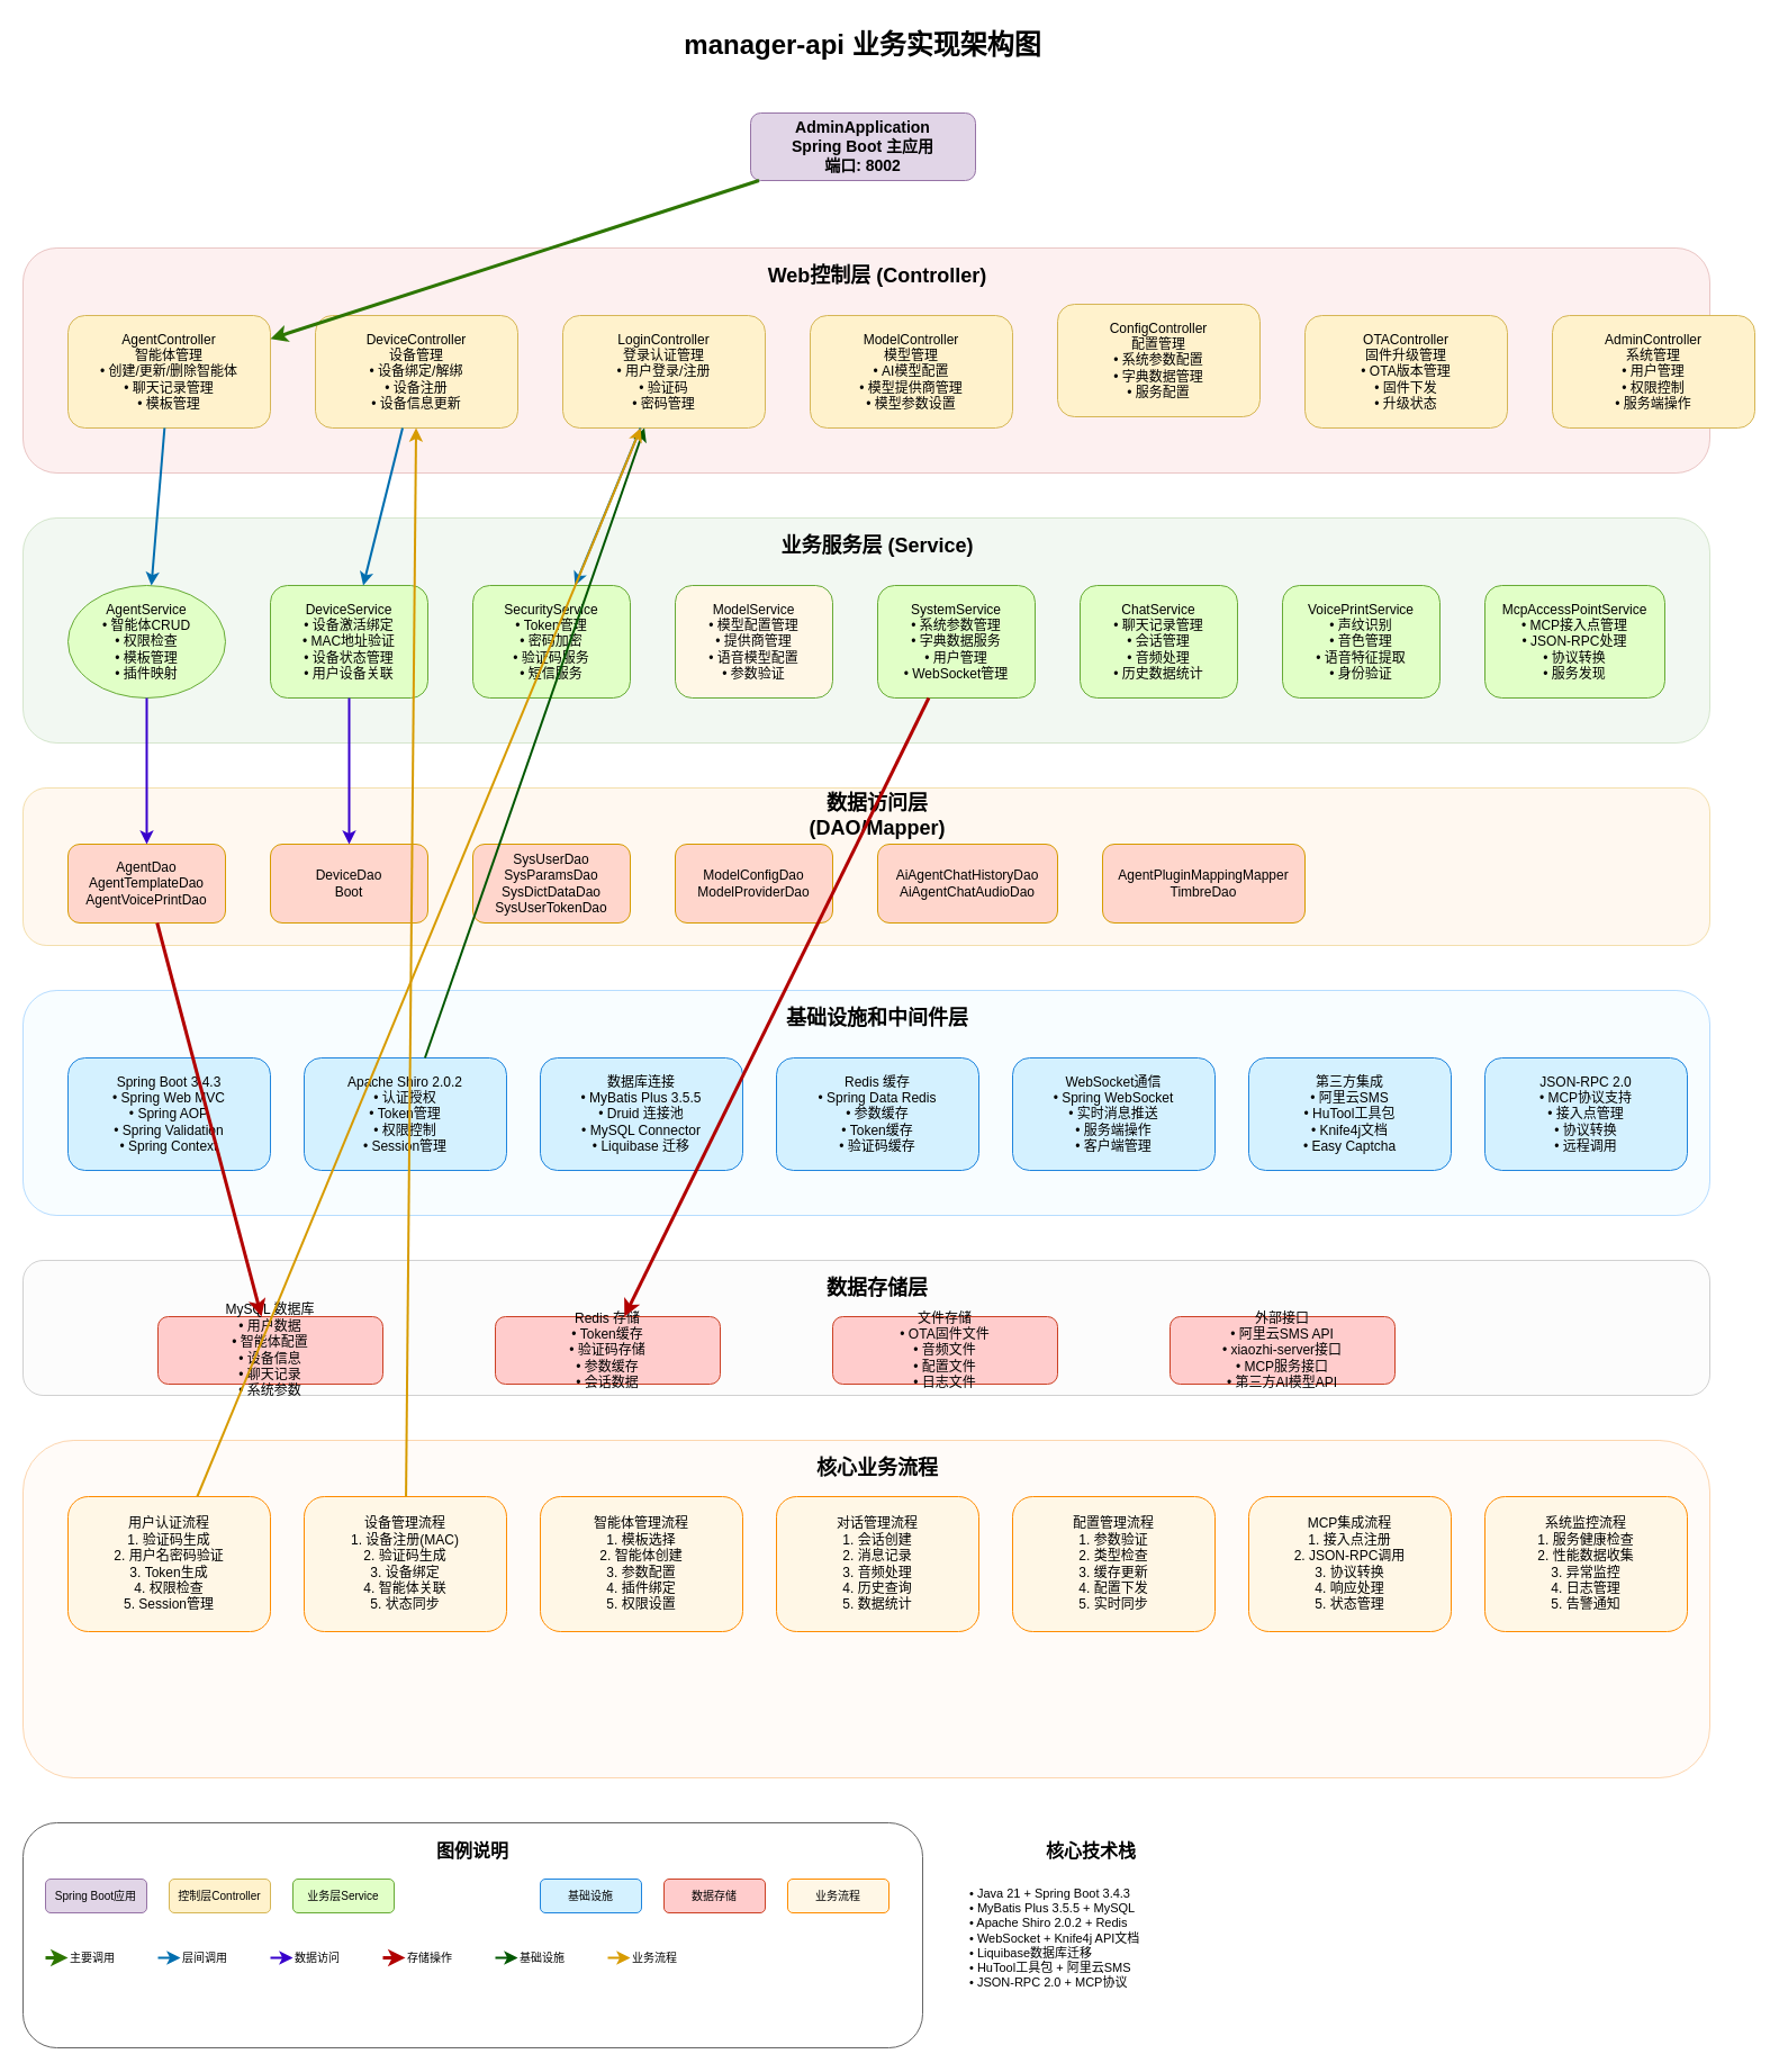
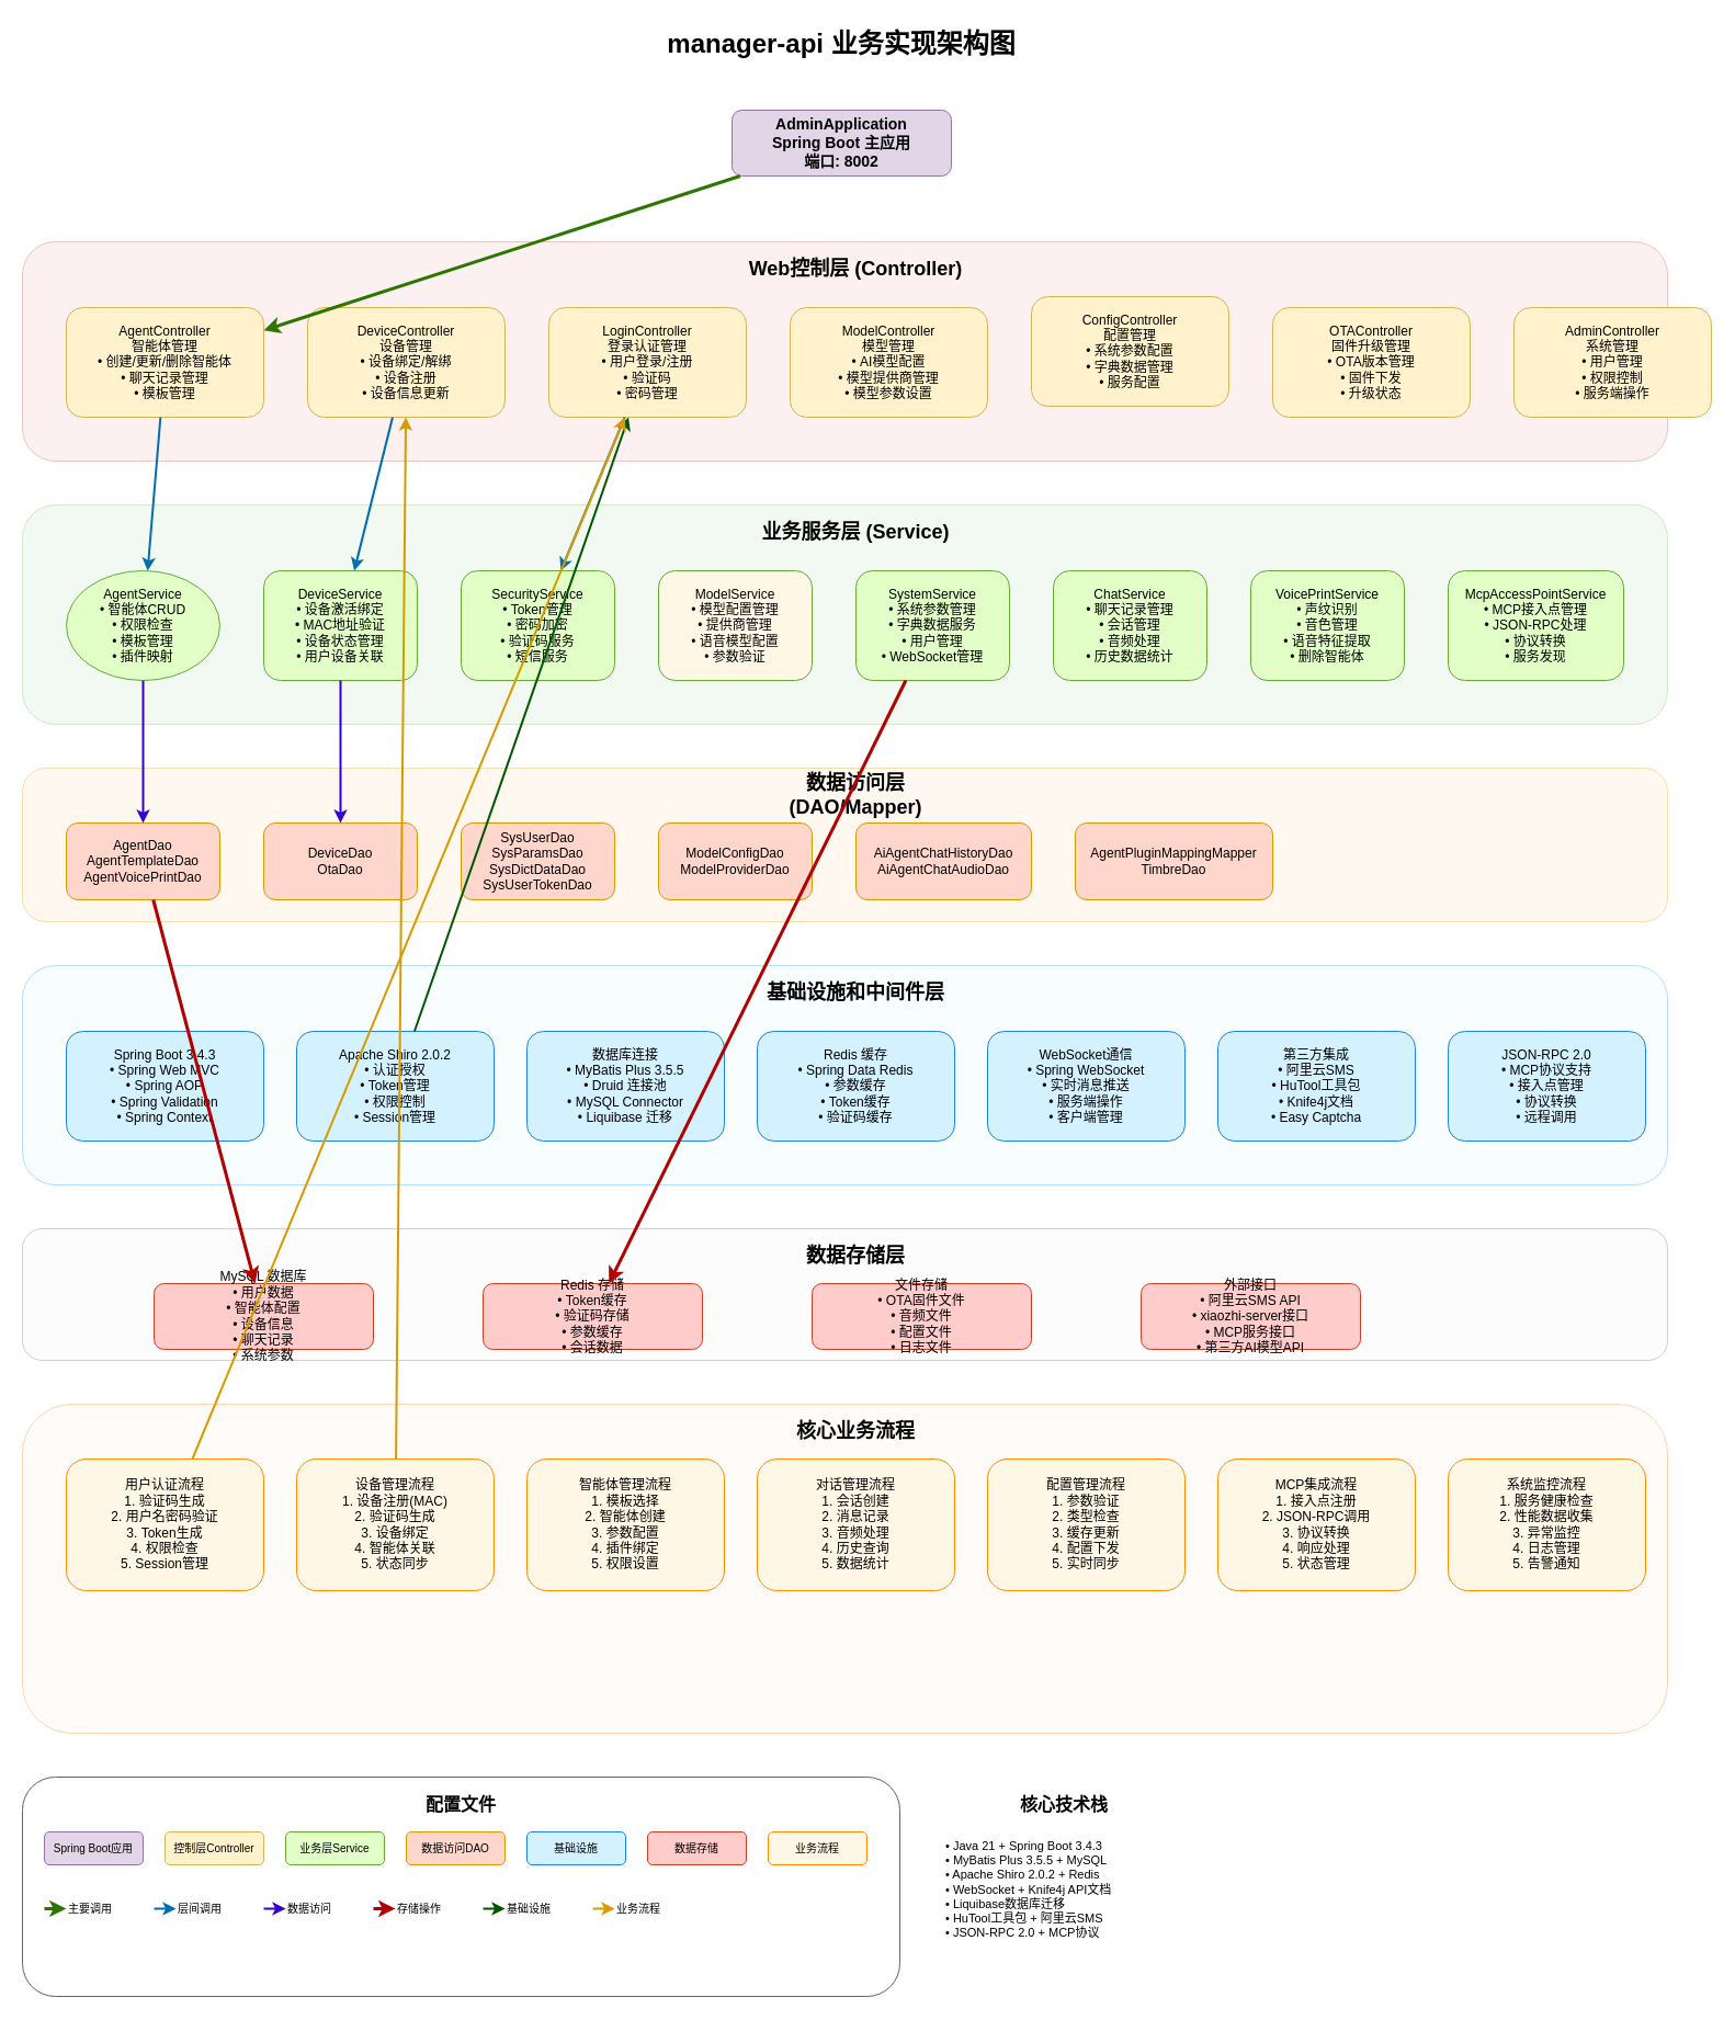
- <mxCell id="21" value="VoicePrintService&#10;• 声纹识别&#10;• 音色管理&#10;• 语音特征提取&#10;• 身份验证" style="rounded=1;whiteSpace=wrap;html=1;fillColor=#e1ffc7;strokeColor=#67ab36;" vertex="1" parent="1"><mxGeometry x="1140" y="520" width="140" height="100" as="geometry" /></mxCell>
+ <mxCell id="21" value="VoicePrintService&#10;• 声纹识别&#10;• 音色管理&#10;• 语音特征提取&#10;• 删除智能体" style="rounded=1;whiteSpace=wrap;html=1;fillColor=#e1ffc7;strokeColor=#67ab36;" vertex="1" parent="1"><mxGeometry x="1140" y="520" width="140" height="100" as="geometry" /></mxCell>
- <mxCell id="26" value="DeviceDao&#10;Boot" style="rounded=1;whiteSpace=wrap;html=1;fillColor=#ffd6cc;strokeColor=#d79b00;" vertex="1" parent="1"><mxGeometry x="240" y="750" width="140" height="70" as="geometry" /></mxCell>
+ <mxCell id="26" value="DeviceDao&#10;OtaDao" style="rounded=1;whiteSpace=wrap;html=1;fillColor=#ffd6cc;strokeColor=#d79b00;" vertex="1" parent="1"><mxGeometry x="240" y="750" width="140" height="70" as="geometry" /></mxCell>
- <mxCell id="67" value="图例说明" style="text;html=1;strokeColor=none;fillColor=none;align=center;verticalAlign=middle;whiteSpace=wrap;rounded=0;fontSize=16;fontStyle=1;" vertex="1" parent="1"><mxGeometry x="370" y="1630" width="100" height="30" as="geometry" /></mxCell>
+ <mxCell id="67" value="配置文件" style="text;html=1;strokeColor=none;fillColor=none;align=center;verticalAlign=middle;whiteSpace=wrap;rounded=0;fontSize=16;fontStyle=1;" vertex="1" parent="1"><mxGeometry x="370" y="1630" width="100" height="30" as="geometry" /></mxCell>
+ <mxCell id="71" value="数据访问DAO" style="rounded=1;whiteSpace=wrap;html=1;fillColor=#ffd6cc;strokeColor=#d79b00;fontSize=10;" vertex="1" parent="1"><mxGeometry x="370" y="1670" width="90" height="30" as="geometry" /></mxCell>
